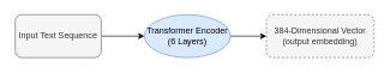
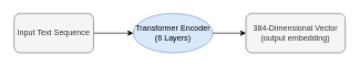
- <mxCell id="6" value="384-Dimensional Vector&lt;div&gt;(output embedding)&lt;/div&gt;" style="rounded=1;whiteSpace=wrap;html=1;fillColor=#f5f5f5;fontColor=#333333;strokeColor=#666666;dashed=1;" vertex="1" parent="1"><mxGeometry x="370" y="20" width="150" height="60" as="geometry" /></mxCell>
+ <mxCell id="6" value="384-Dimensional Vector&lt;div&gt;(output embedding)&lt;/div&gt;" style="rounded=1;whiteSpace=wrap;html=1;fillColor=#f5f5f5;fontColor=#333333;strokeColor=#666666;" vertex="1" parent="1"><mxGeometry x="370" y="20" width="150" height="60" as="geometry" /></mxCell>
